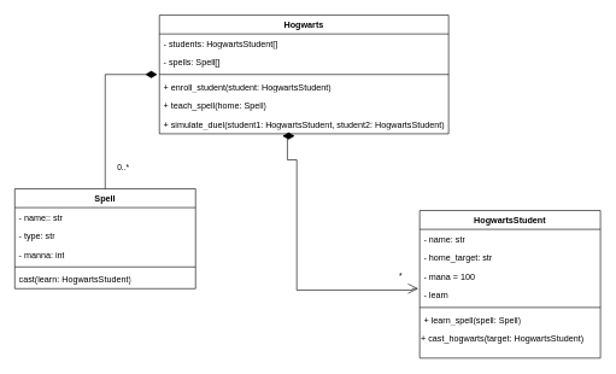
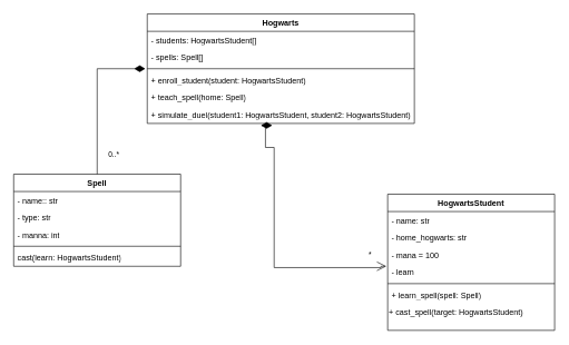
- <mxCell id="17" value="- home_target: str" style="text;strokeColor=none;fillColor=none;align=left;verticalAlign=top;spacingLeft=4;spacingRight=4;overflow=hidden;rotatable=0;points=[[0,0.5],[1,0.5]];portConstraint=eastwest;whiteSpace=wrap;html=1;" vertex="1" parent="15"><mxGeometry y="52" width="250" height="26" as="geometry" /></mxCell>
+ <mxCell id="17" value="- home_hogwarts: str" style="text;strokeColor=none;fillColor=none;align=left;verticalAlign=top;spacingLeft=4;spacingRight=4;overflow=hidden;rotatable=0;points=[[0,0.5],[1,0.5]];portConstraint=eastwest;whiteSpace=wrap;html=1;" vertex="1" parent="15"><mxGeometry y="52" width="250" height="26" as="geometry" /></mxCell>
- <mxCell id="22" value="+ cast_hogwarts(target: HogwartsStudent)" style="text;whiteSpace=wrap;html=1;" vertex="1" parent="15"><mxGeometry y="164" width="250" height="40" as="geometry" /></mxCell>
+ <mxCell id="22" value="+ cast_spell(target: HogwartsStudent)" style="text;whiteSpace=wrap;html=1;" vertex="1" parent="15"><mxGeometry y="164" width="250" height="40" as="geometry" /></mxCell>
